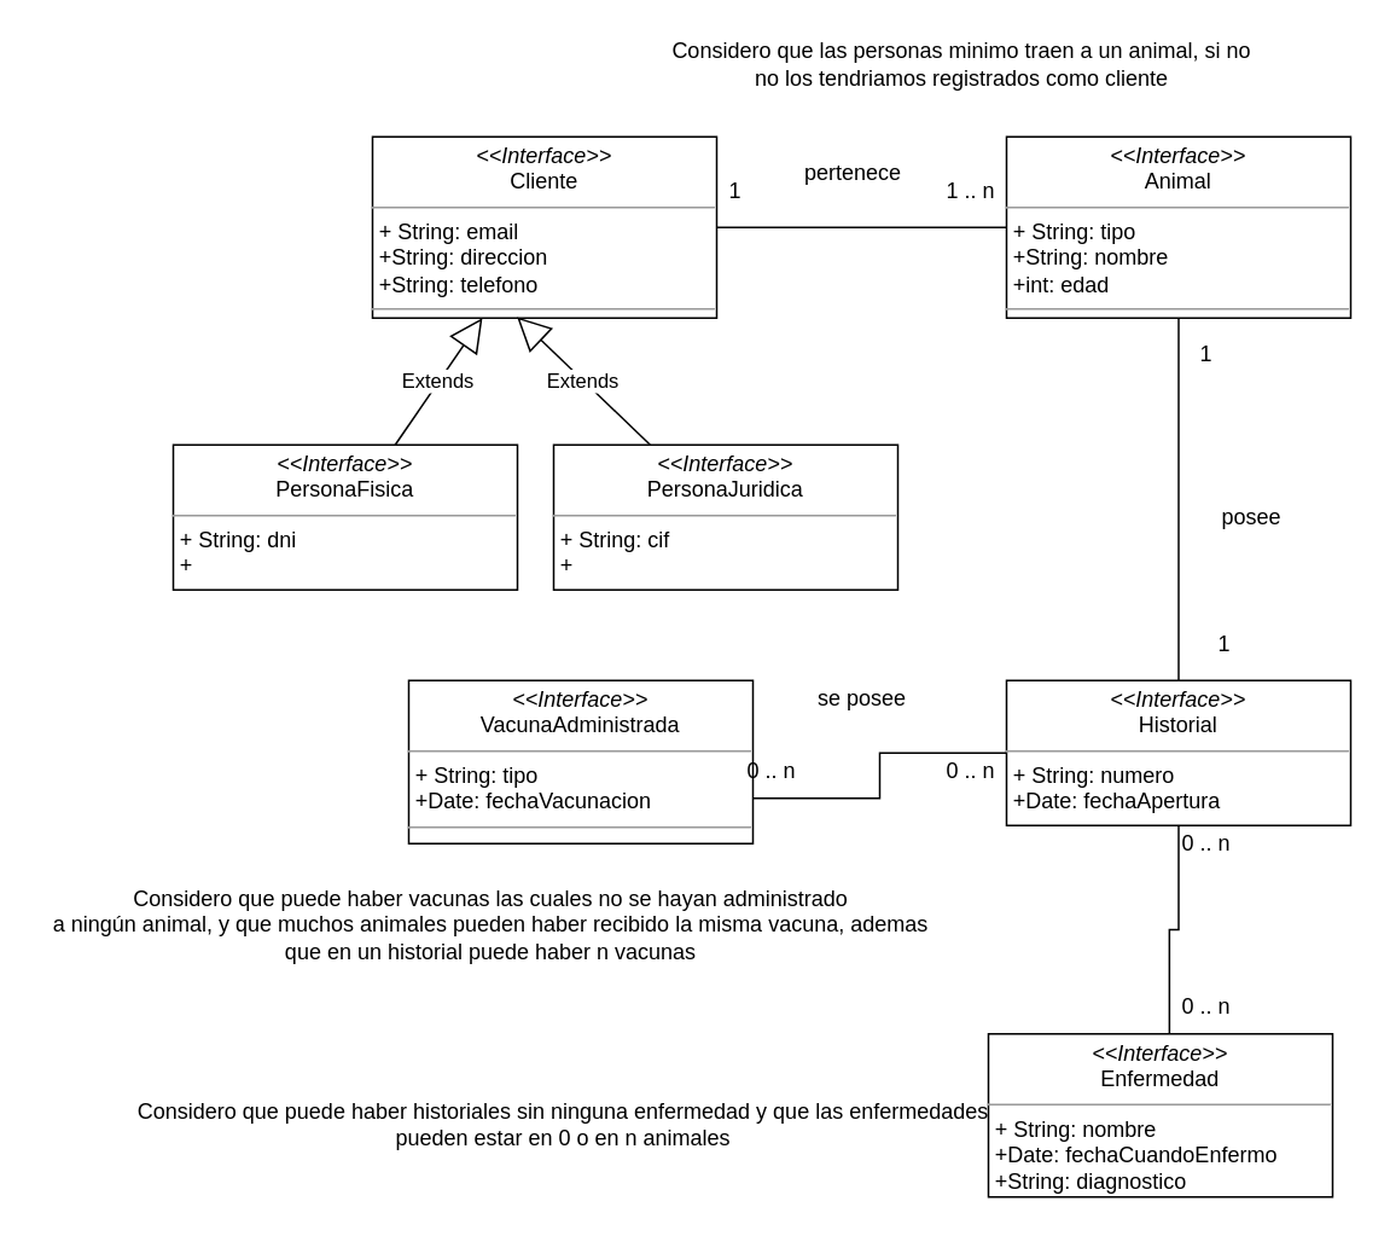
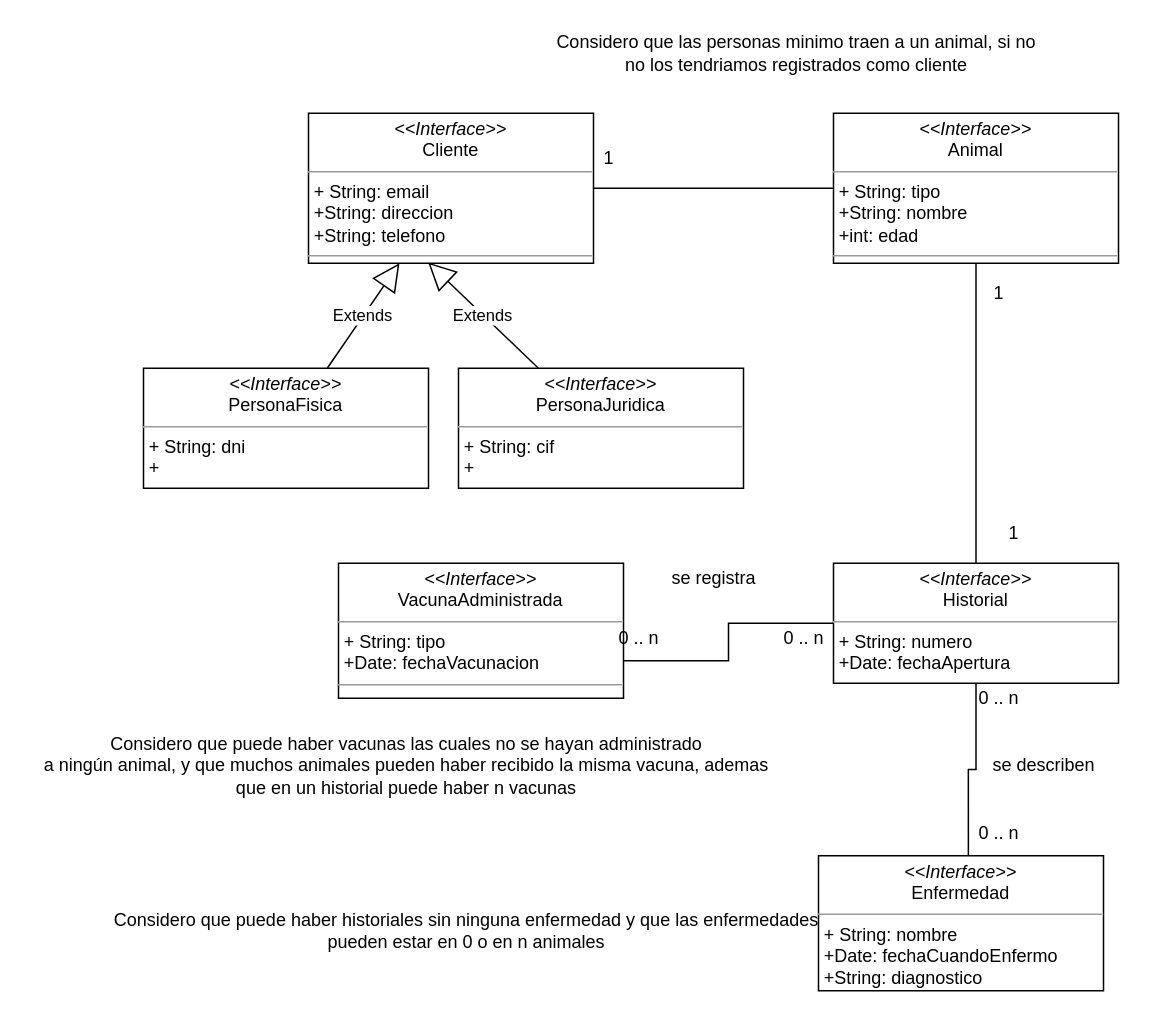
- <mxCell id="26" value="pertenece" style="text;html=1;align=center;verticalAlign=middle;resizable=0;points=[];autosize=1;" vertex="1" parent="1"><mxGeometry x="435" y="85" width="70" height="20" as="geometry" /></mxCell>
- <mxCell id="11" value="1 .. n" style="text;html=1;align=center;verticalAlign=middle;resizable=0;points=[];autosize=1;" vertex="1" parent="1"><mxGeometry x="515" y="95" width="40" height="20" as="geometry" /></mxCell>
- <mxCell id="27" value="posee" style="text;html=1;align=center;verticalAlign=middle;resizable=0;points=[];autosize=1;" vertex="1" parent="1"><mxGeometry x="665" y="275" width="50" height="20" as="geometry" /></mxCell>
- <mxCell id="28" value="se posee" style="text;html=1;align=center;verticalAlign=middle;resizable=0;points=[];autosize=1;" vertex="1" parent="1"><mxGeometry x="440" y="375" width="70" height="20" as="geometry" /></mxCell>
+ <mxCell id="28" value="se registra" style="text;html=1;align=center;verticalAlign=middle;resizable=0;points=[];autosize=1;" vertex="1" parent="1"><mxGeometry x="440" y="375" width="70" height="20" as="geometry" /></mxCell>
+ <mxCell id="29" value="se describen" style="text;html=1;align=center;verticalAlign=middle;resizable=0;points=[];autosize=1;" vertex="1" parent="1"><mxGeometry x="655" y="500" width="80" height="20" as="geometry" /></mxCell>
